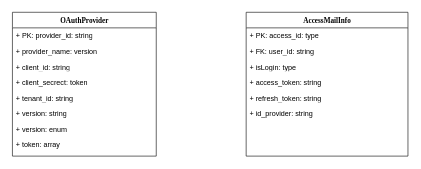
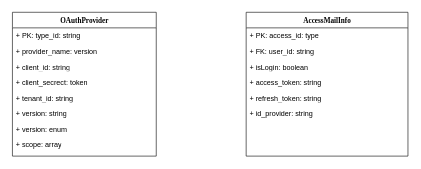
- <mxCell id="3" value="+ PK: provider_id: string" style="text;html=1;strokeColor=none;fillColor=none;align=left;verticalAlign=top;spacingLeft=4;spacingRight=4;whiteSpace=wrap;overflow=hidden;rotatable=0;points=[[0,0.5],[1,0.5]];portConstraint=eastwest;" parent="2" vertex="1"><mxGeometry y="26" width="240" height="26" as="geometry" /></mxCell>
+ <mxCell id="3" value="+ PK: type_id: string" style="text;html=1;strokeColor=none;fillColor=none;align=left;verticalAlign=top;spacingLeft=4;spacingRight=4;whiteSpace=wrap;overflow=hidden;rotatable=0;points=[[0,0.5],[1,0.5]];portConstraint=eastwest;" parent="2" vertex="1"><mxGeometry y="26" width="240" height="26" as="geometry" /></mxCell>
- <mxCell id="14" value="+ isLogin: type" style="text;html=1;strokeColor=none;fillColor=none;align=left;verticalAlign=top;spacingLeft=4;spacingRight=4;whiteSpace=wrap;overflow=hidden;rotatable=0;points=[[0,0.5],[1,0.5]];portConstraint=eastwest;" vertex="1" parent="11"><mxGeometry y="78" width="270" height="26" as="geometry" /></mxCell>
+ <mxCell id="14" value="+ isLogin: boolean" style="text;html=1;strokeColor=none;fillColor=none;align=left;verticalAlign=top;spacingLeft=4;spacingRight=4;whiteSpace=wrap;overflow=hidden;rotatable=0;points=[[0,0.5],[1,0.5]];portConstraint=eastwest;" vertex="1" parent="11"><mxGeometry y="78" width="270" height="26" as="geometry" /></mxCell>
- <mxCell id="10" value="+ token: array" style="text;html=1;strokeColor=none;fillColor=none;align=left;verticalAlign=top;spacingLeft=4;spacingRight=4;whiteSpace=wrap;overflow=hidden;rotatable=0;points=[[0,0.5],[1,0.5]];portConstraint=eastwest;" vertex="1" parent="2"><mxGeometry y="208" width="240" height="26" as="geometry" /></mxCell>
+ <mxCell id="10" value="+ scope: array" style="text;html=1;strokeColor=none;fillColor=none;align=left;verticalAlign=top;spacingLeft=4;spacingRight=4;whiteSpace=wrap;overflow=hidden;rotatable=0;points=[[0,0.5],[1,0.5]];portConstraint=eastwest;" vertex="1" parent="2"><mxGeometry y="208" width="240" height="26" as="geometry" /></mxCell>
